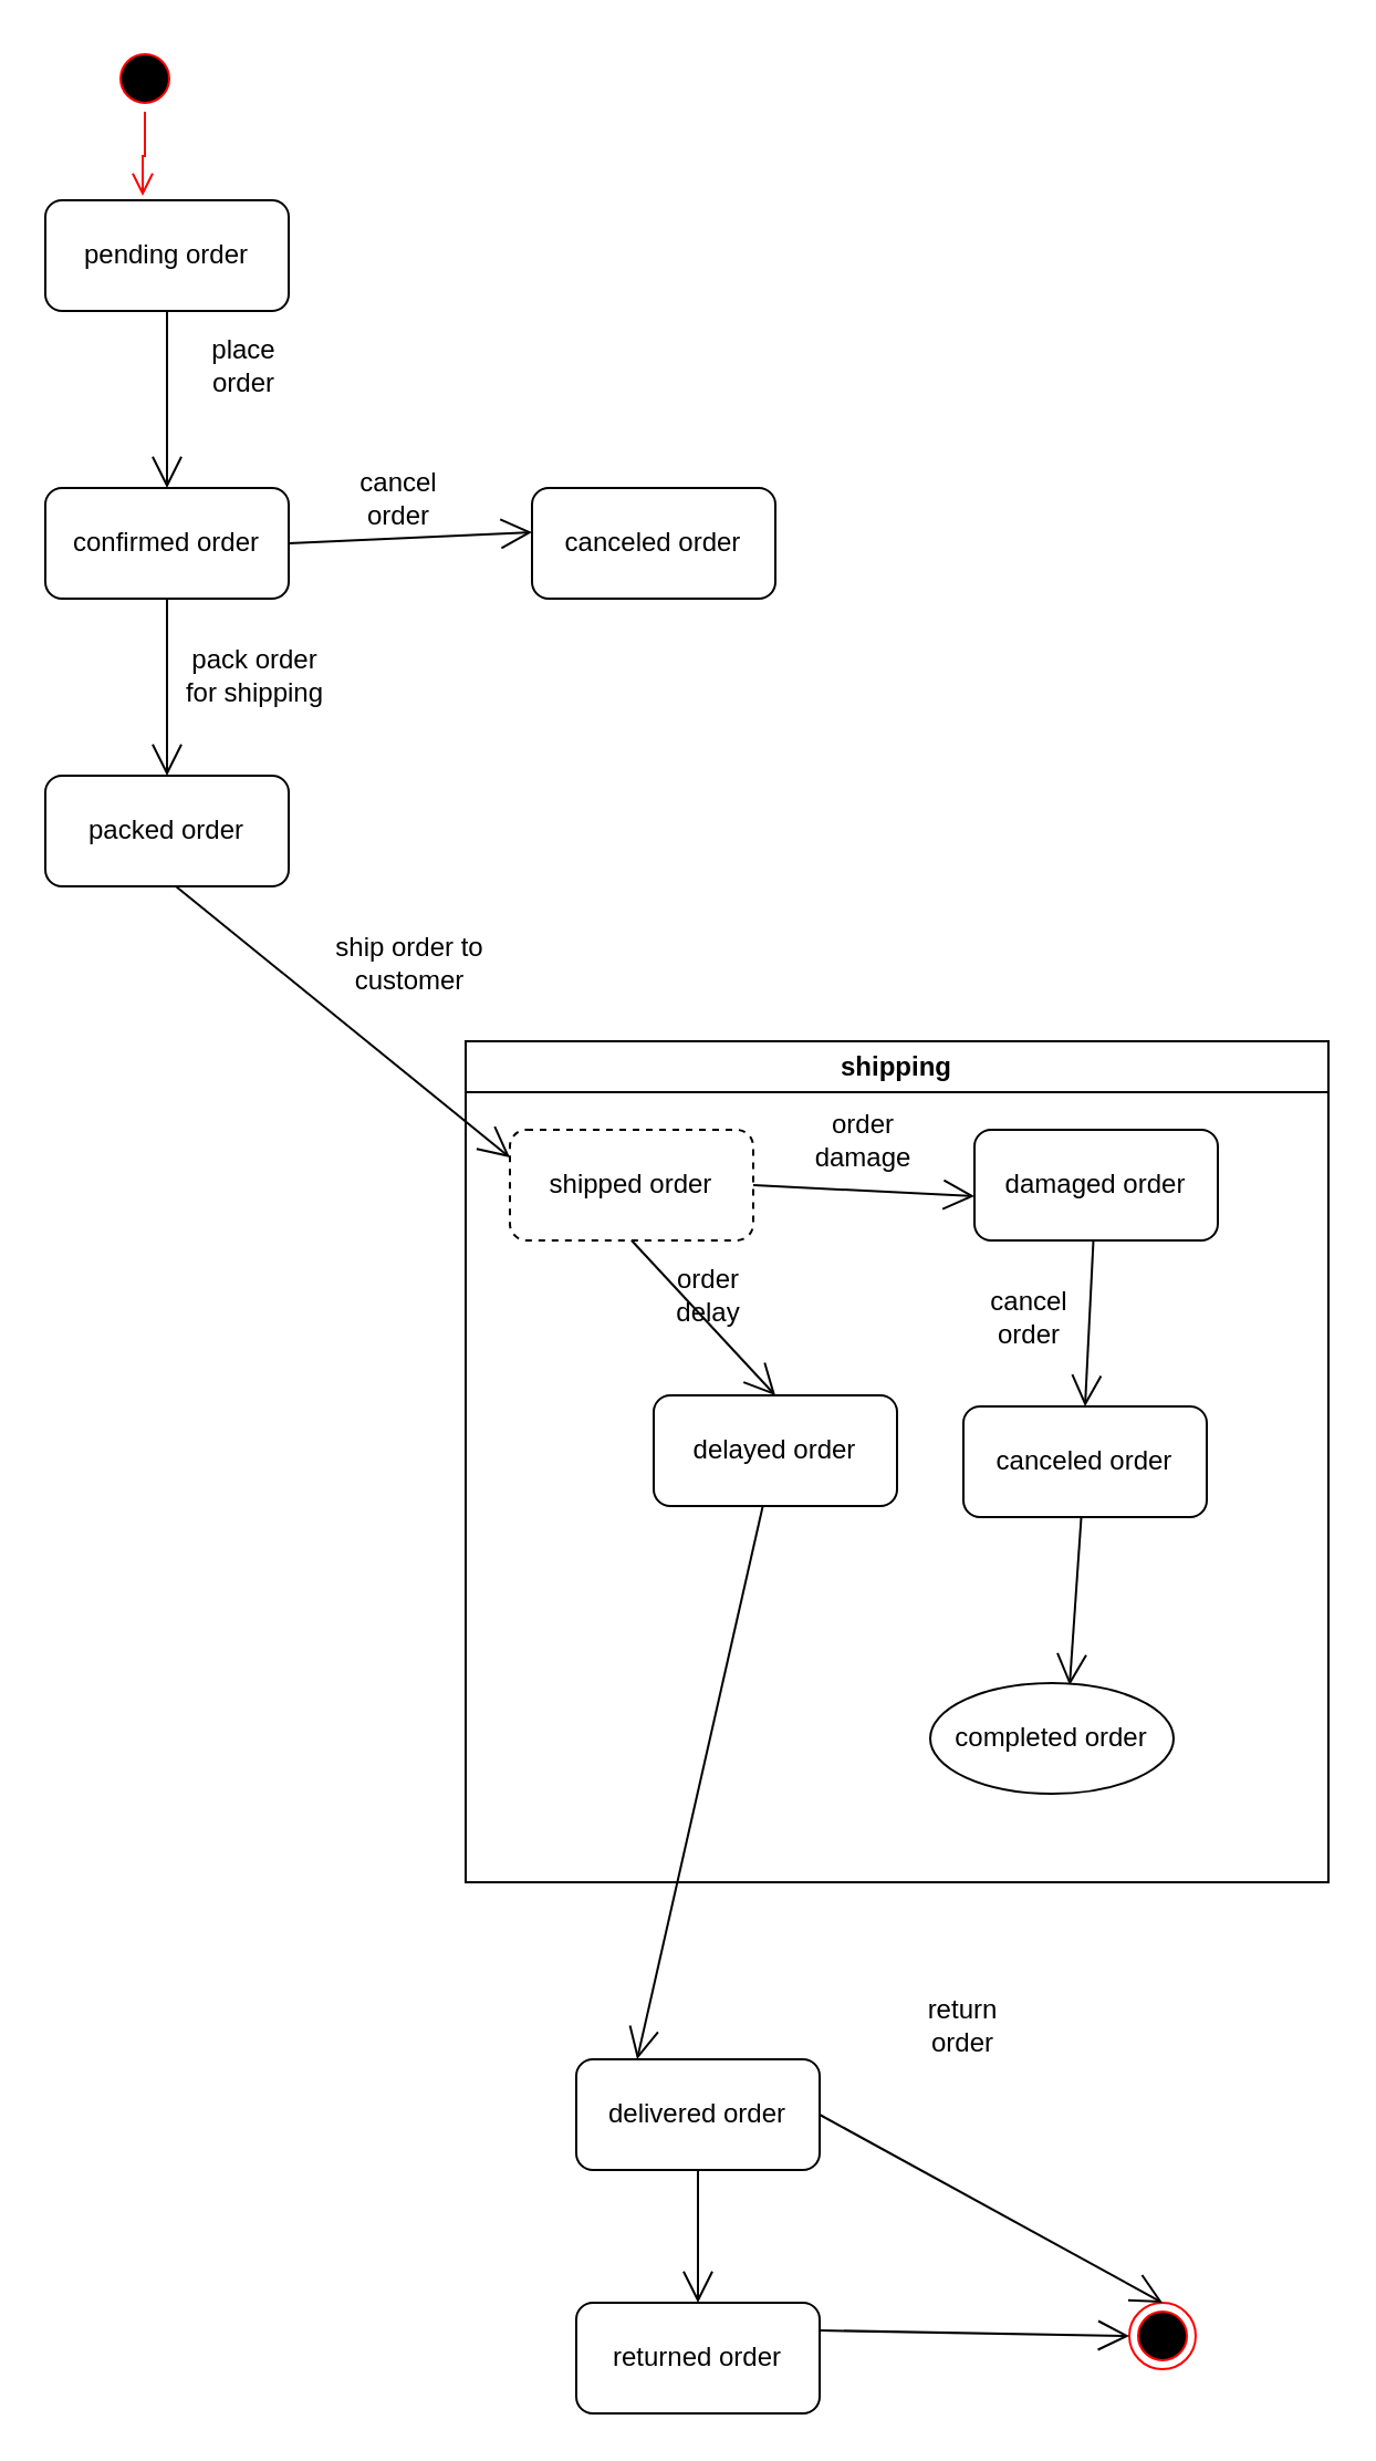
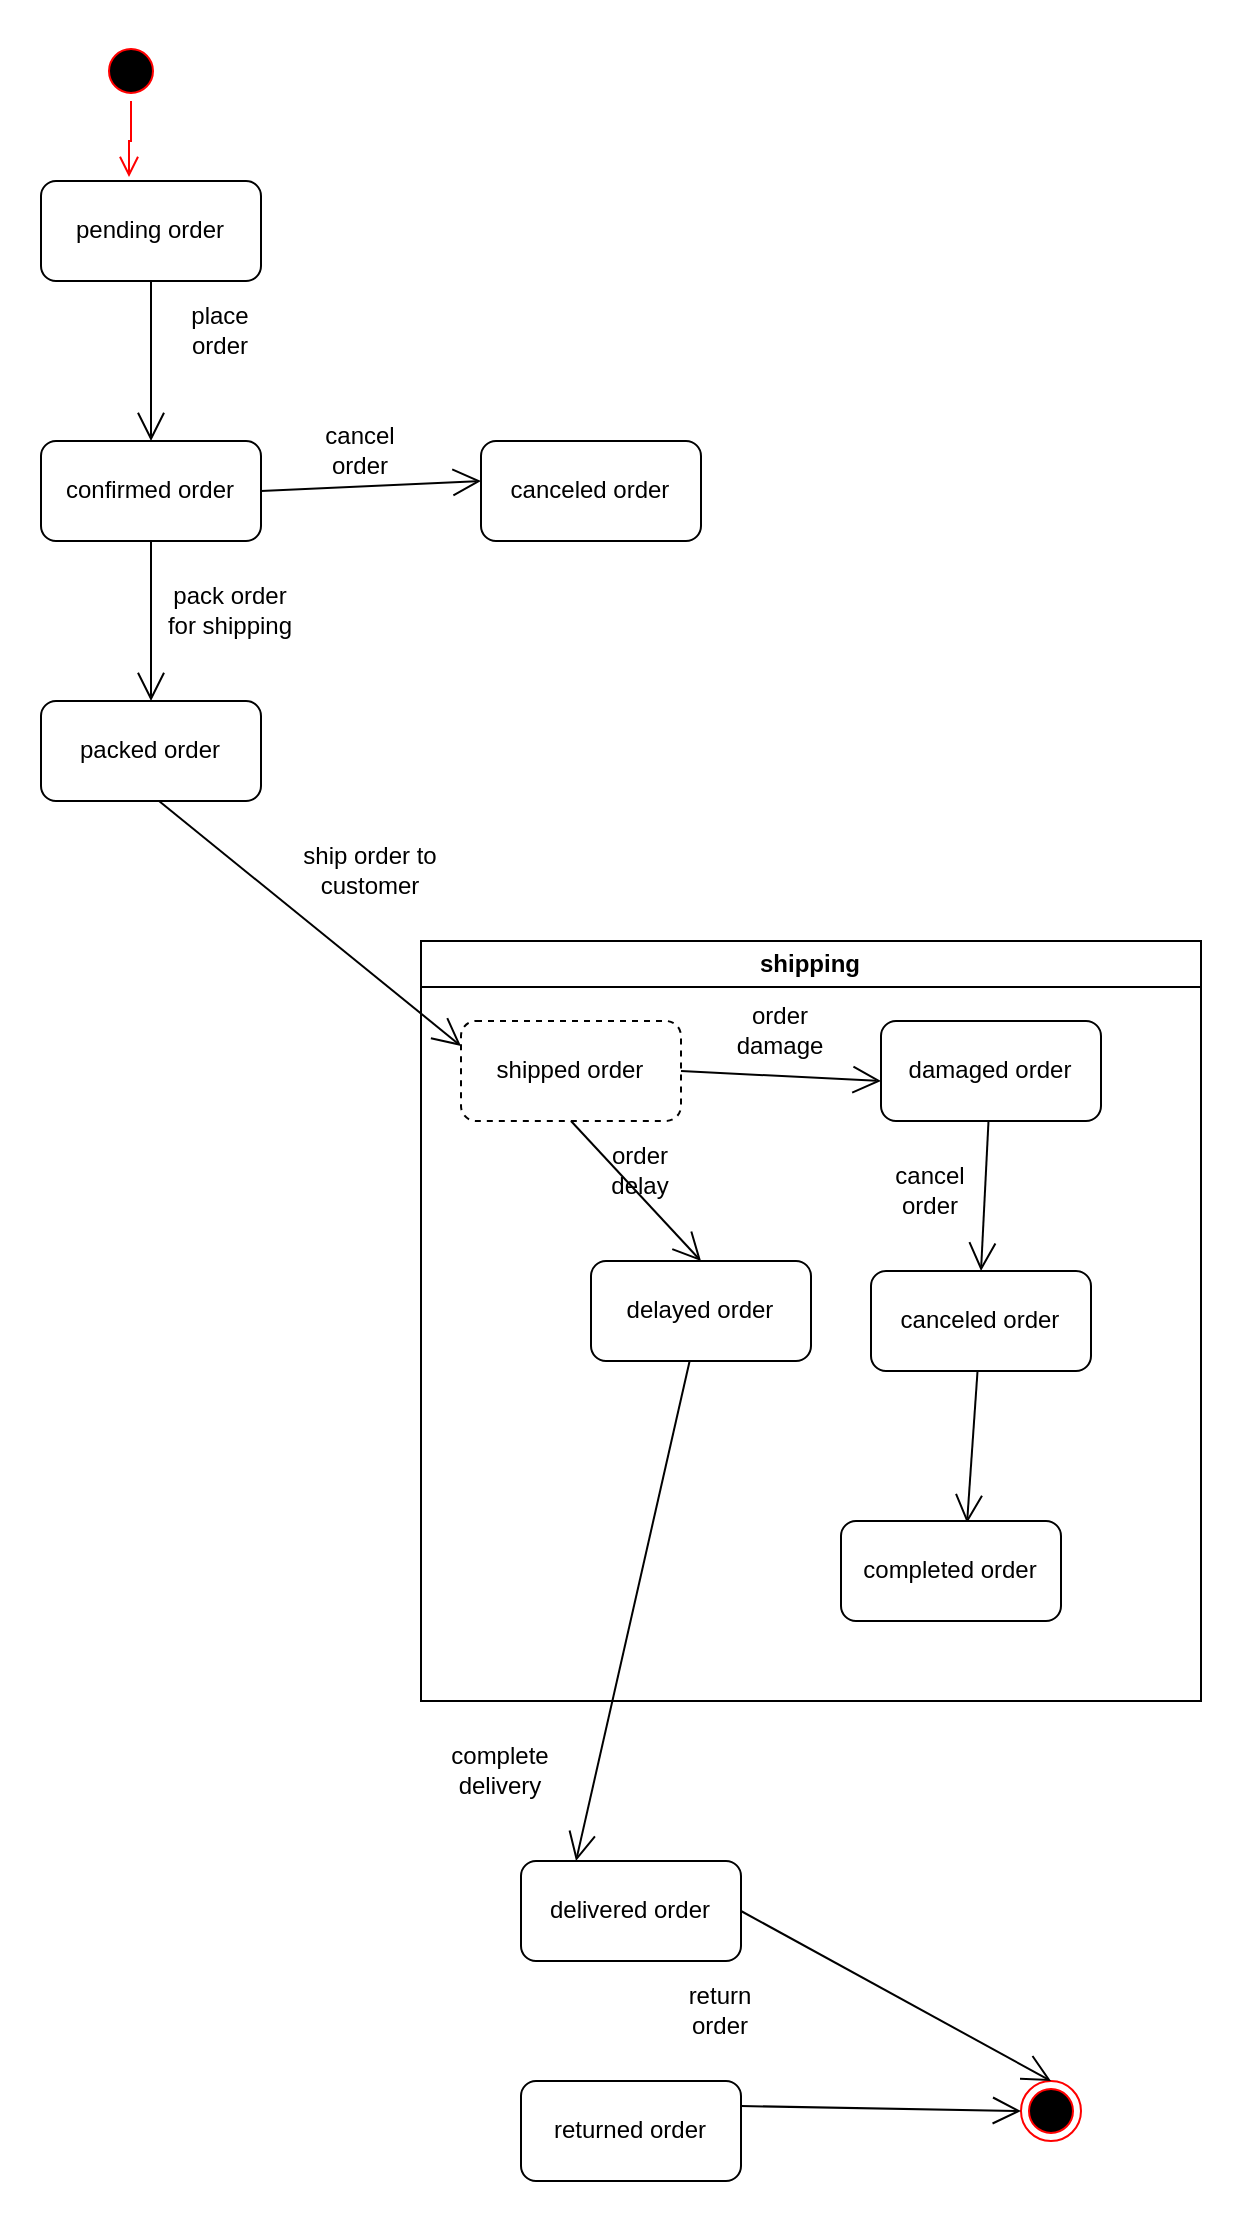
- <mxCell id="29" value="completed order" style="ellipse;html=1;whiteSpace=wrap;" vertex="1" parent="20"><mxGeometry x="210" y="290" width="110" height="50" as="geometry" /></mxCell>
+ <mxCell id="29" value="completed order" style="html=1;whiteSpace=wrap;rounded=1;" vertex="1" parent="20"><mxGeometry x="210" y="290" width="110" height="50" as="geometry" /></mxCell>
+ <mxCell id="12" value="complete delivery" style="text;html=1;align=center;verticalAlign=middle;whiteSpace=wrap;rounded=0;" vertex="1" parent="1"><mxGeometry x="220" y="870" width="60" height="30" as="geometry" /></mxCell>
- <mxCell id="17" value="return order" style="text;html=1;align=center;verticalAlign=middle;whiteSpace=wrap;rounded=0;" vertex="1" parent="1"><mxGeometry x="405" y="900" width="60" height="30" as="geometry" /></mxCell>
+ <mxCell id="17" value="return order" style="text;html=1;align=center;verticalAlign=middle;whiteSpace=wrap;rounded=0;" vertex="1" parent="1"><mxGeometry x="330" y="990" width="60" height="30" as="geometry" /></mxCell>
- <mxCell id="19" value="" style="endArrow=open;endFill=1;endSize=12;html=1;rounded=0;entryX=0.5;entryY=0;entryDx=0;entryDy=0;" edge="1" parent="1" source="13" target="18"><mxGeometry width="160" relative="1" as="geometry"><mxPoint x="89" y="660" as="sourcePoint" /><mxPoint x="89" y="740" as="targetPoint" /></mxGeometry></mxCell>
